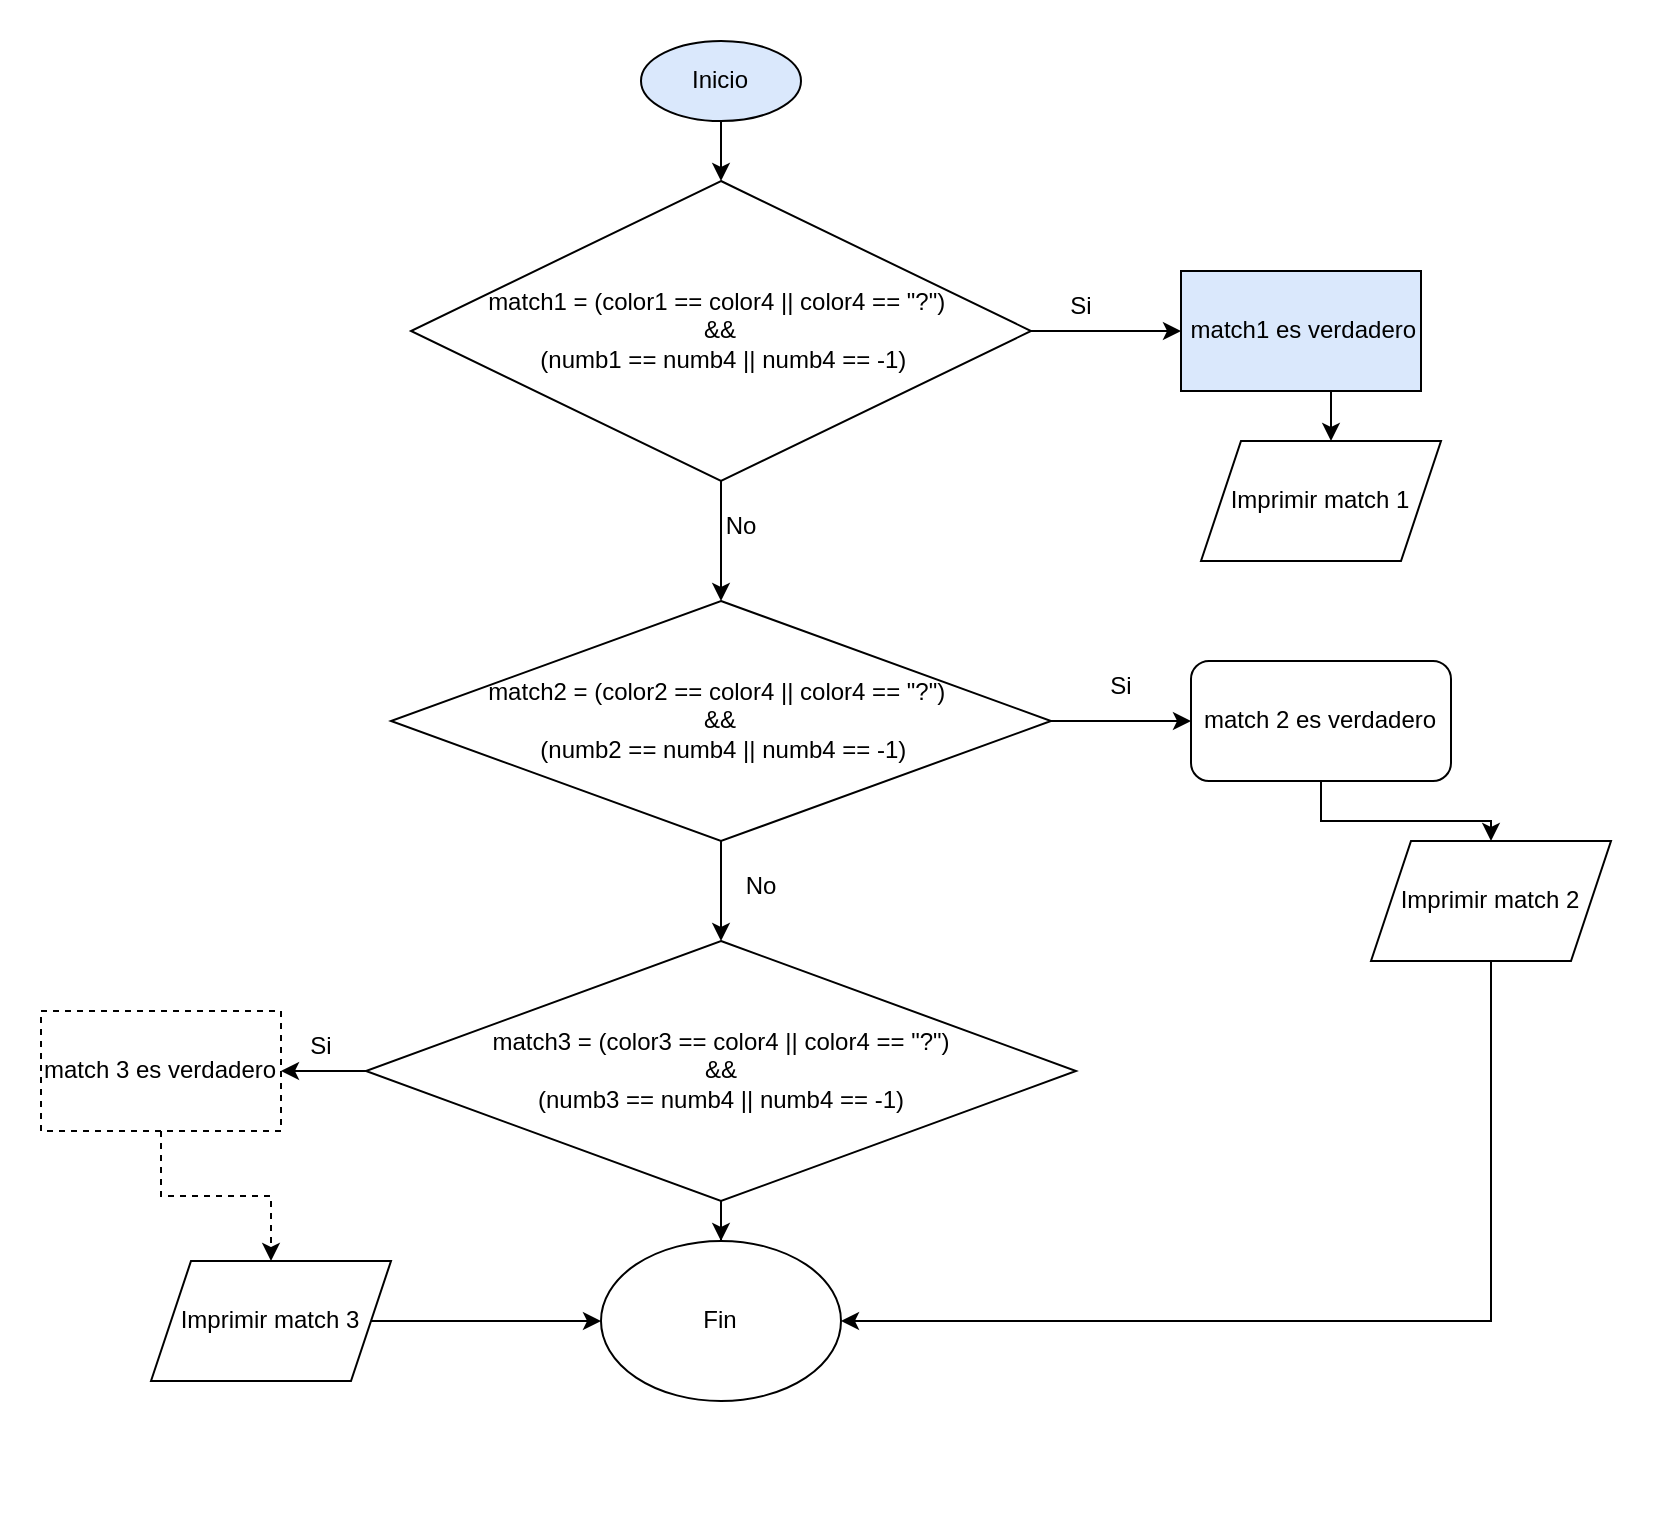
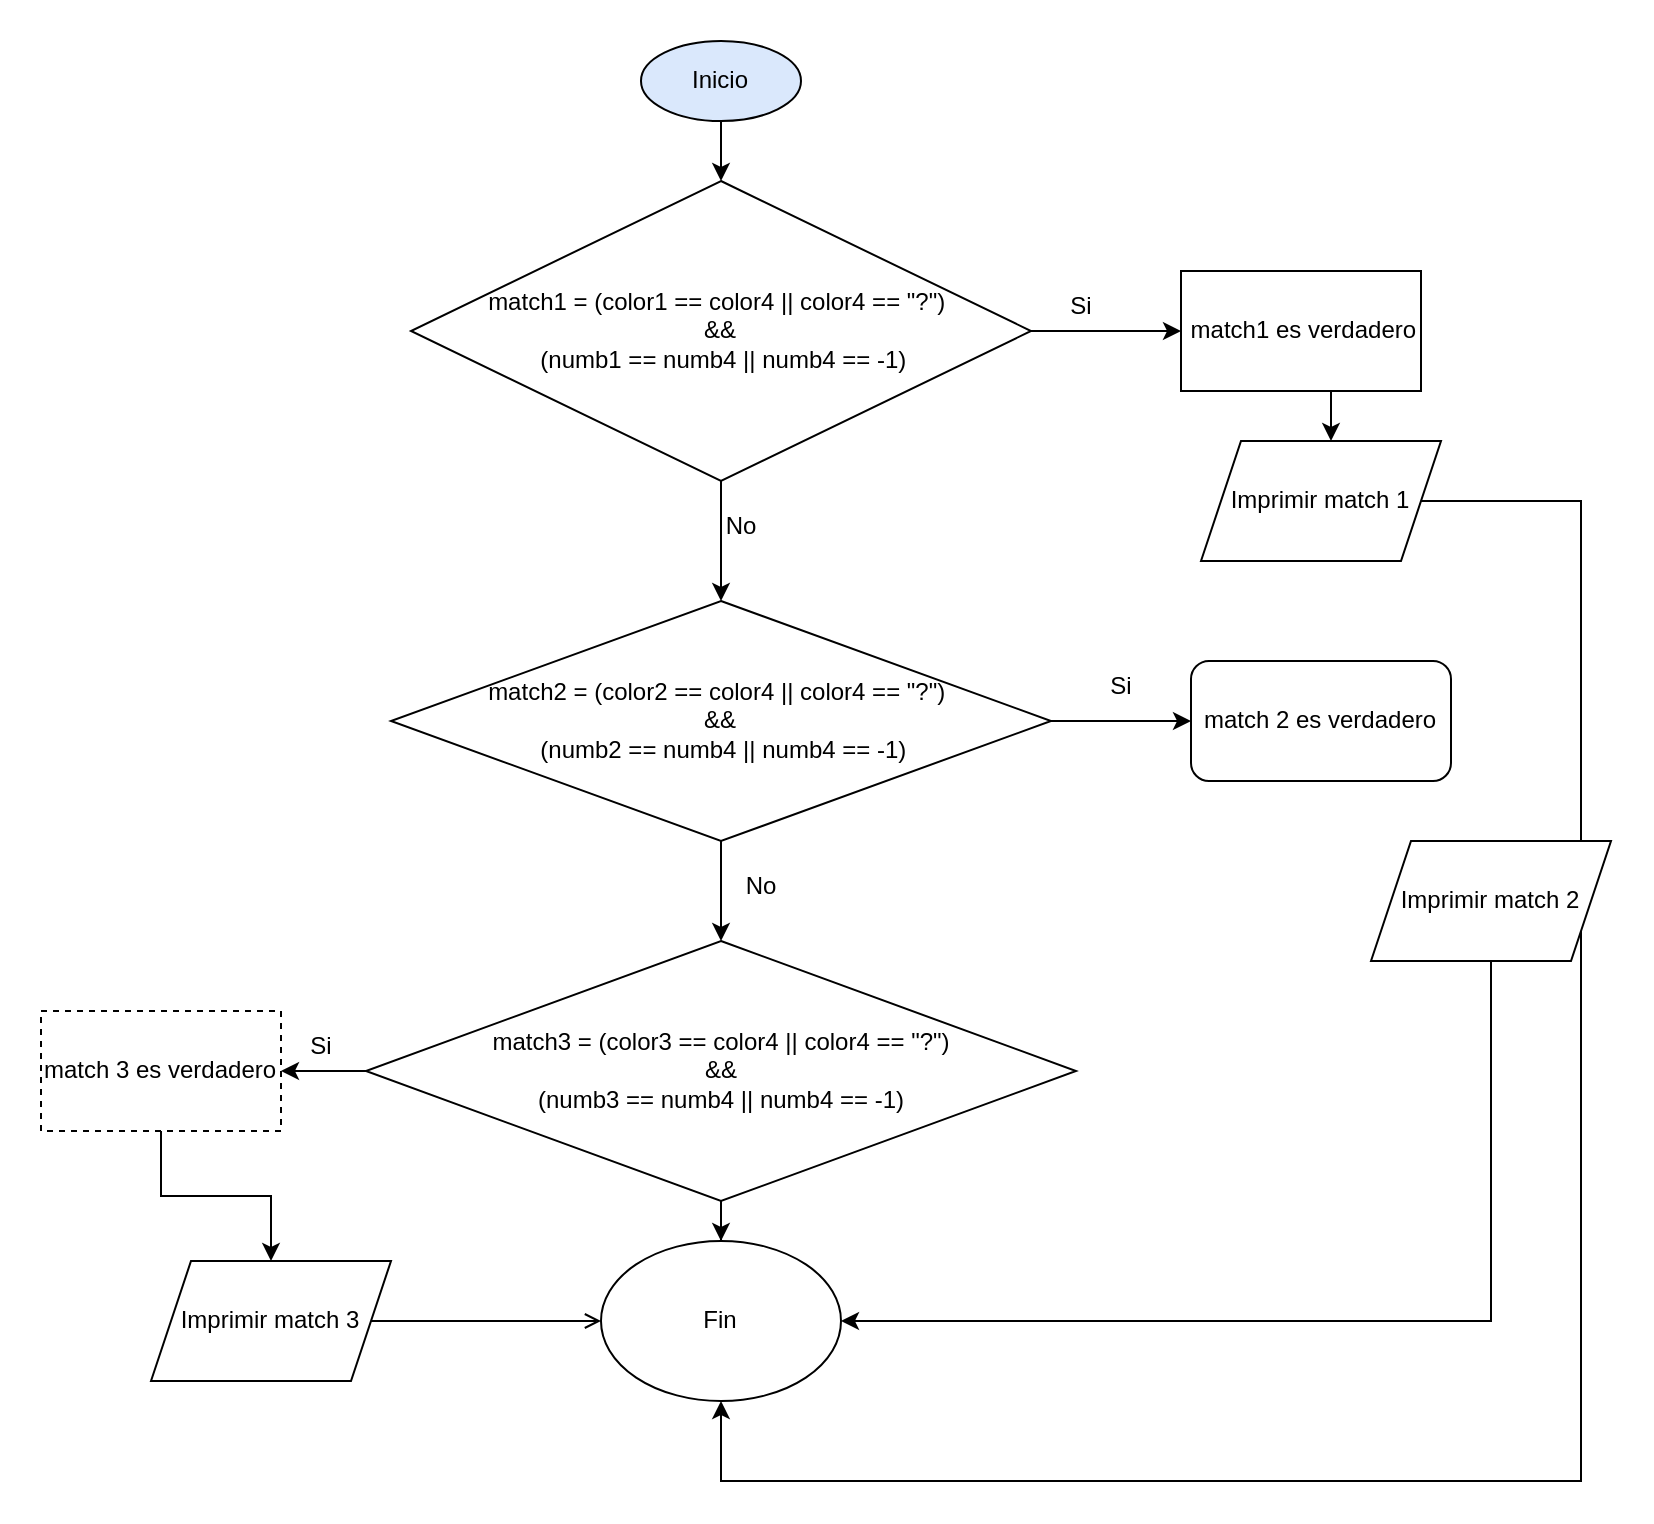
- <mxCell id="9" value="&amp;nbsp;match1 es verdadero" style="rounded=0;whiteSpace=wrap;html=1;fillColor=#dae8fc;" vertex="1" parent="1"><mxGeometry x="590" y="135" width="120" height="60" as="geometry" /></mxCell>
+ <mxCell id="9" value="&amp;nbsp;match1 es verdadero" style="rounded=0;whiteSpace=wrap;html=1;" vertex="1" parent="1"><mxGeometry x="590" y="135" width="120" height="60" as="geometry" /></mxCell>
- <mxCell id="16" value="" style="edgeStyle=orthogonalEdgeStyle;rounded=0;orthogonalLoop=1;jettySize=auto;html=1;" edge="1" parent="1" source="17" target="19"><mxGeometry relative="1" as="geometry" /></mxCell>
- <mxCell id="23" value="" style="edgeStyle=orthogonalEdgeStyle;rounded=0;orthogonalLoop=1;jettySize=auto;html=1;dashed=1;" edge="1" parent="1" source="24" target="26"><mxGeometry relative="1" as="geometry" /></mxCell>
+ <mxCell id="23" value="" style="edgeStyle=orthogonalEdgeStyle;rounded=0;orthogonalLoop=1;jettySize=auto;html=1;" edge="1" parent="1" source="24" target="26"><mxGeometry relative="1" as="geometry" /></mxCell>
- <mxCell id="25" style="edgeStyle=orthogonalEdgeStyle;rounded=0;orthogonalLoop=1;jettySize=auto;html=1;exitX=1;exitY=0.5;exitDx=0;exitDy=0;" edge="1" parent="1" source="26" target="27"><mxGeometry relative="1" as="geometry" /></mxCell>
+ <mxCell id="25" style="edgeStyle=orthogonalEdgeStyle;rounded=0;orthogonalLoop=1;jettySize=auto;html=1;exitX=1;exitY=0.5;exitDx=0;exitDy=0;endArrow=open;" edge="1" parent="1" source="26" target="27"><mxGeometry relative="1" as="geometry" /></mxCell>
+ <mxCell id="10" style="edgeStyle=orthogonalEdgeStyle;rounded=0;orthogonalLoop=1;jettySize=auto;html=1;exitX=1;exitY=0.5;exitDx=0;exitDy=0;entryX=0.5;entryY=1;entryDx=0;entryDy=0;" edge="1" parent="1" source="11" target="27"><mxGeometry relative="1" as="geometry"><Array as="points"><mxPoint x="790" y="250" /><mxPoint x="790" y="740" /><mxPoint x="360" y="740" /></Array></mxGeometry></mxCell>
